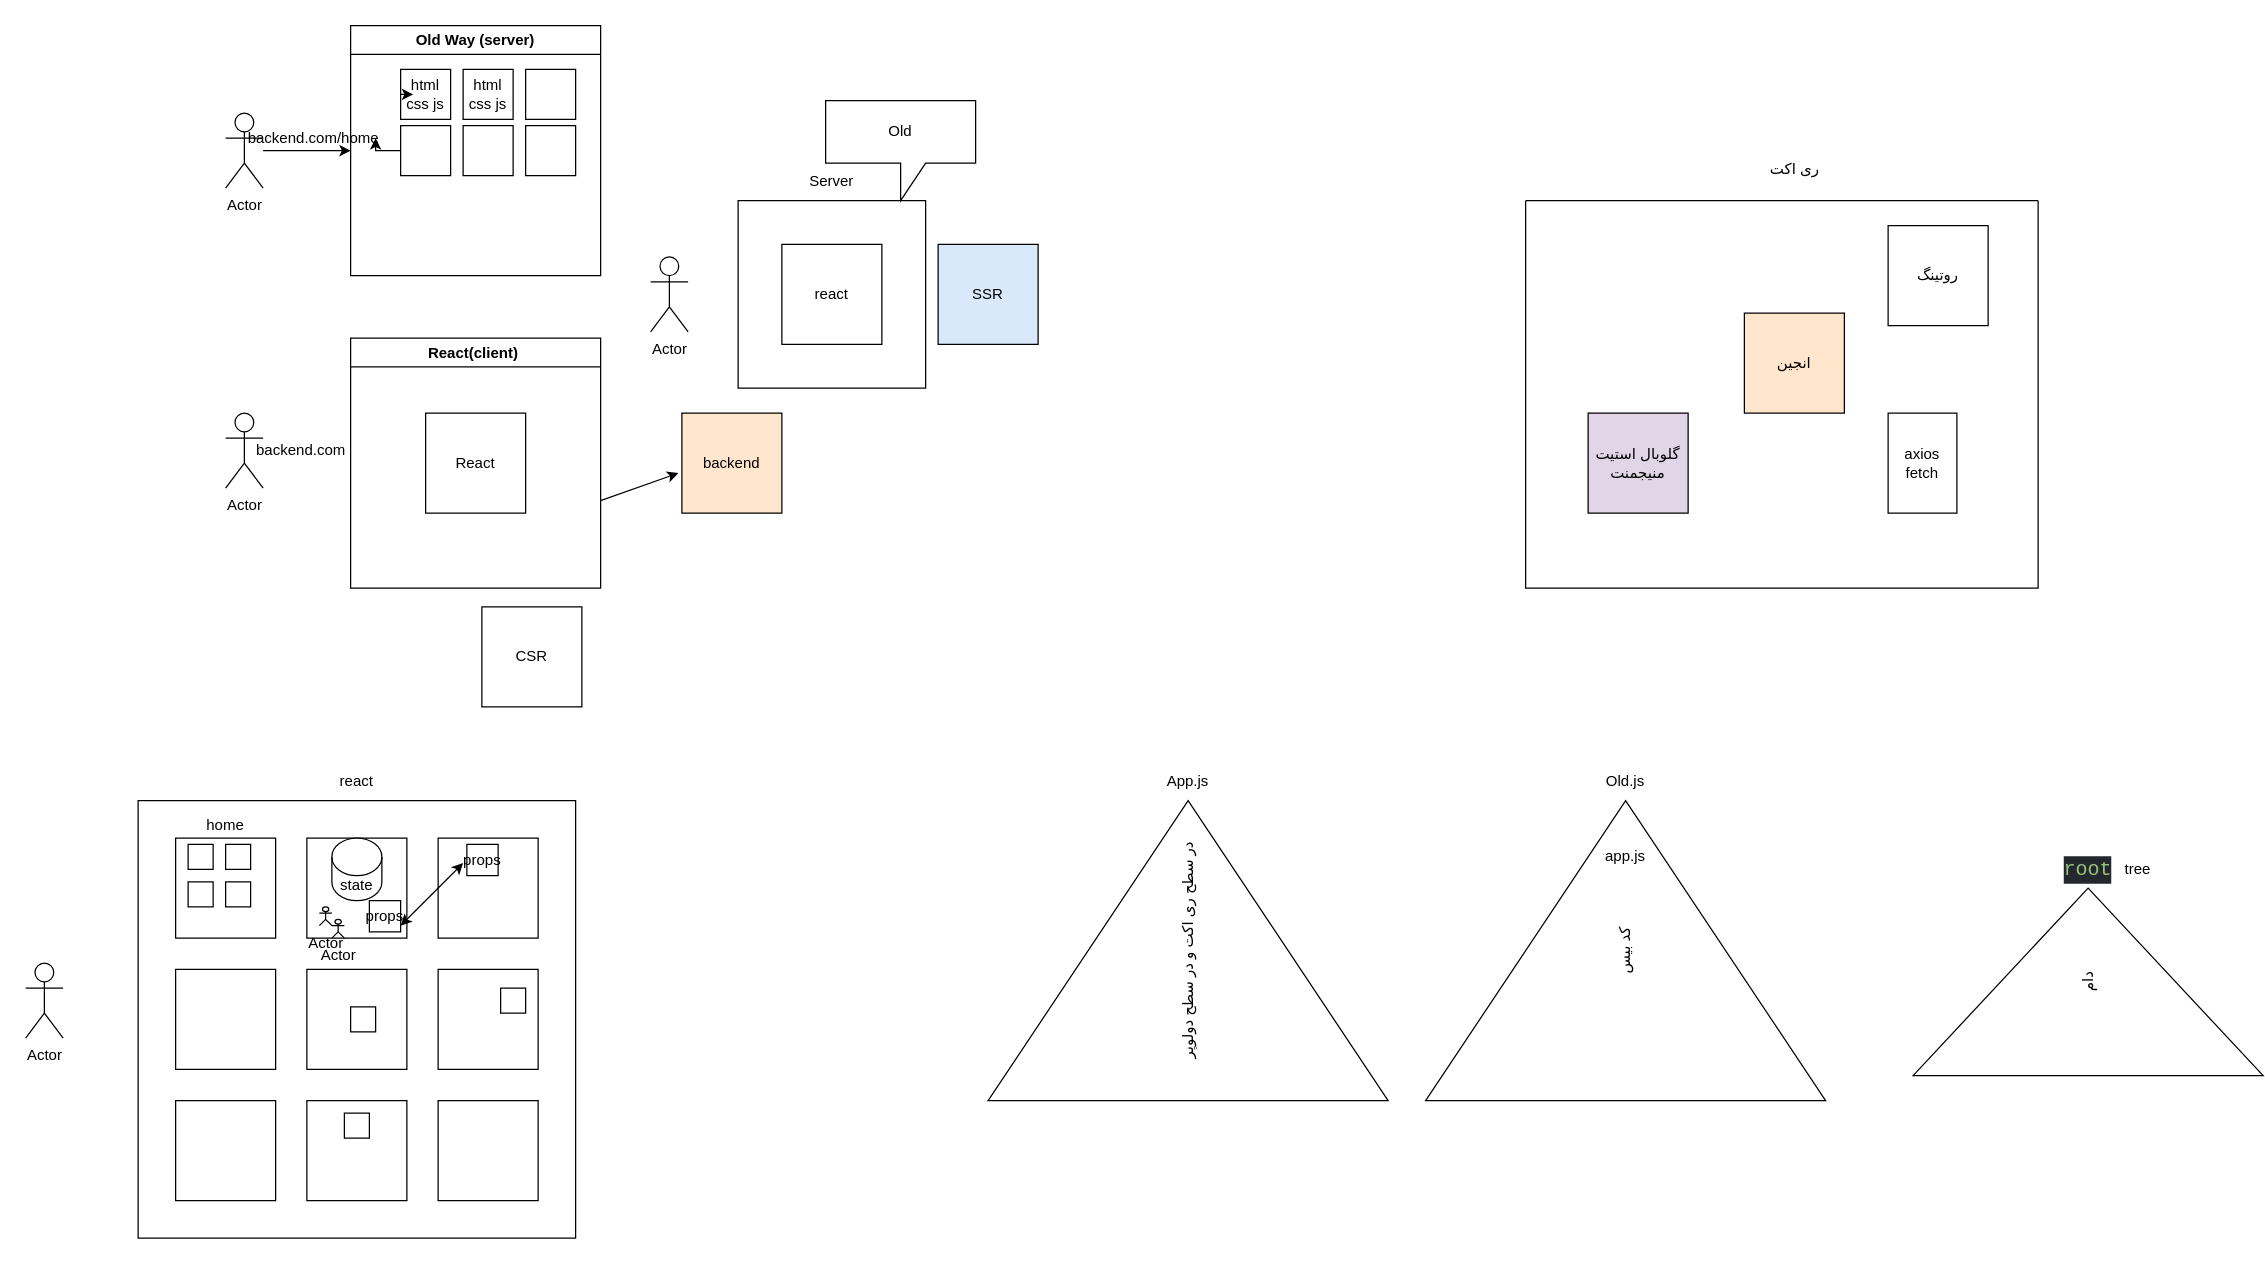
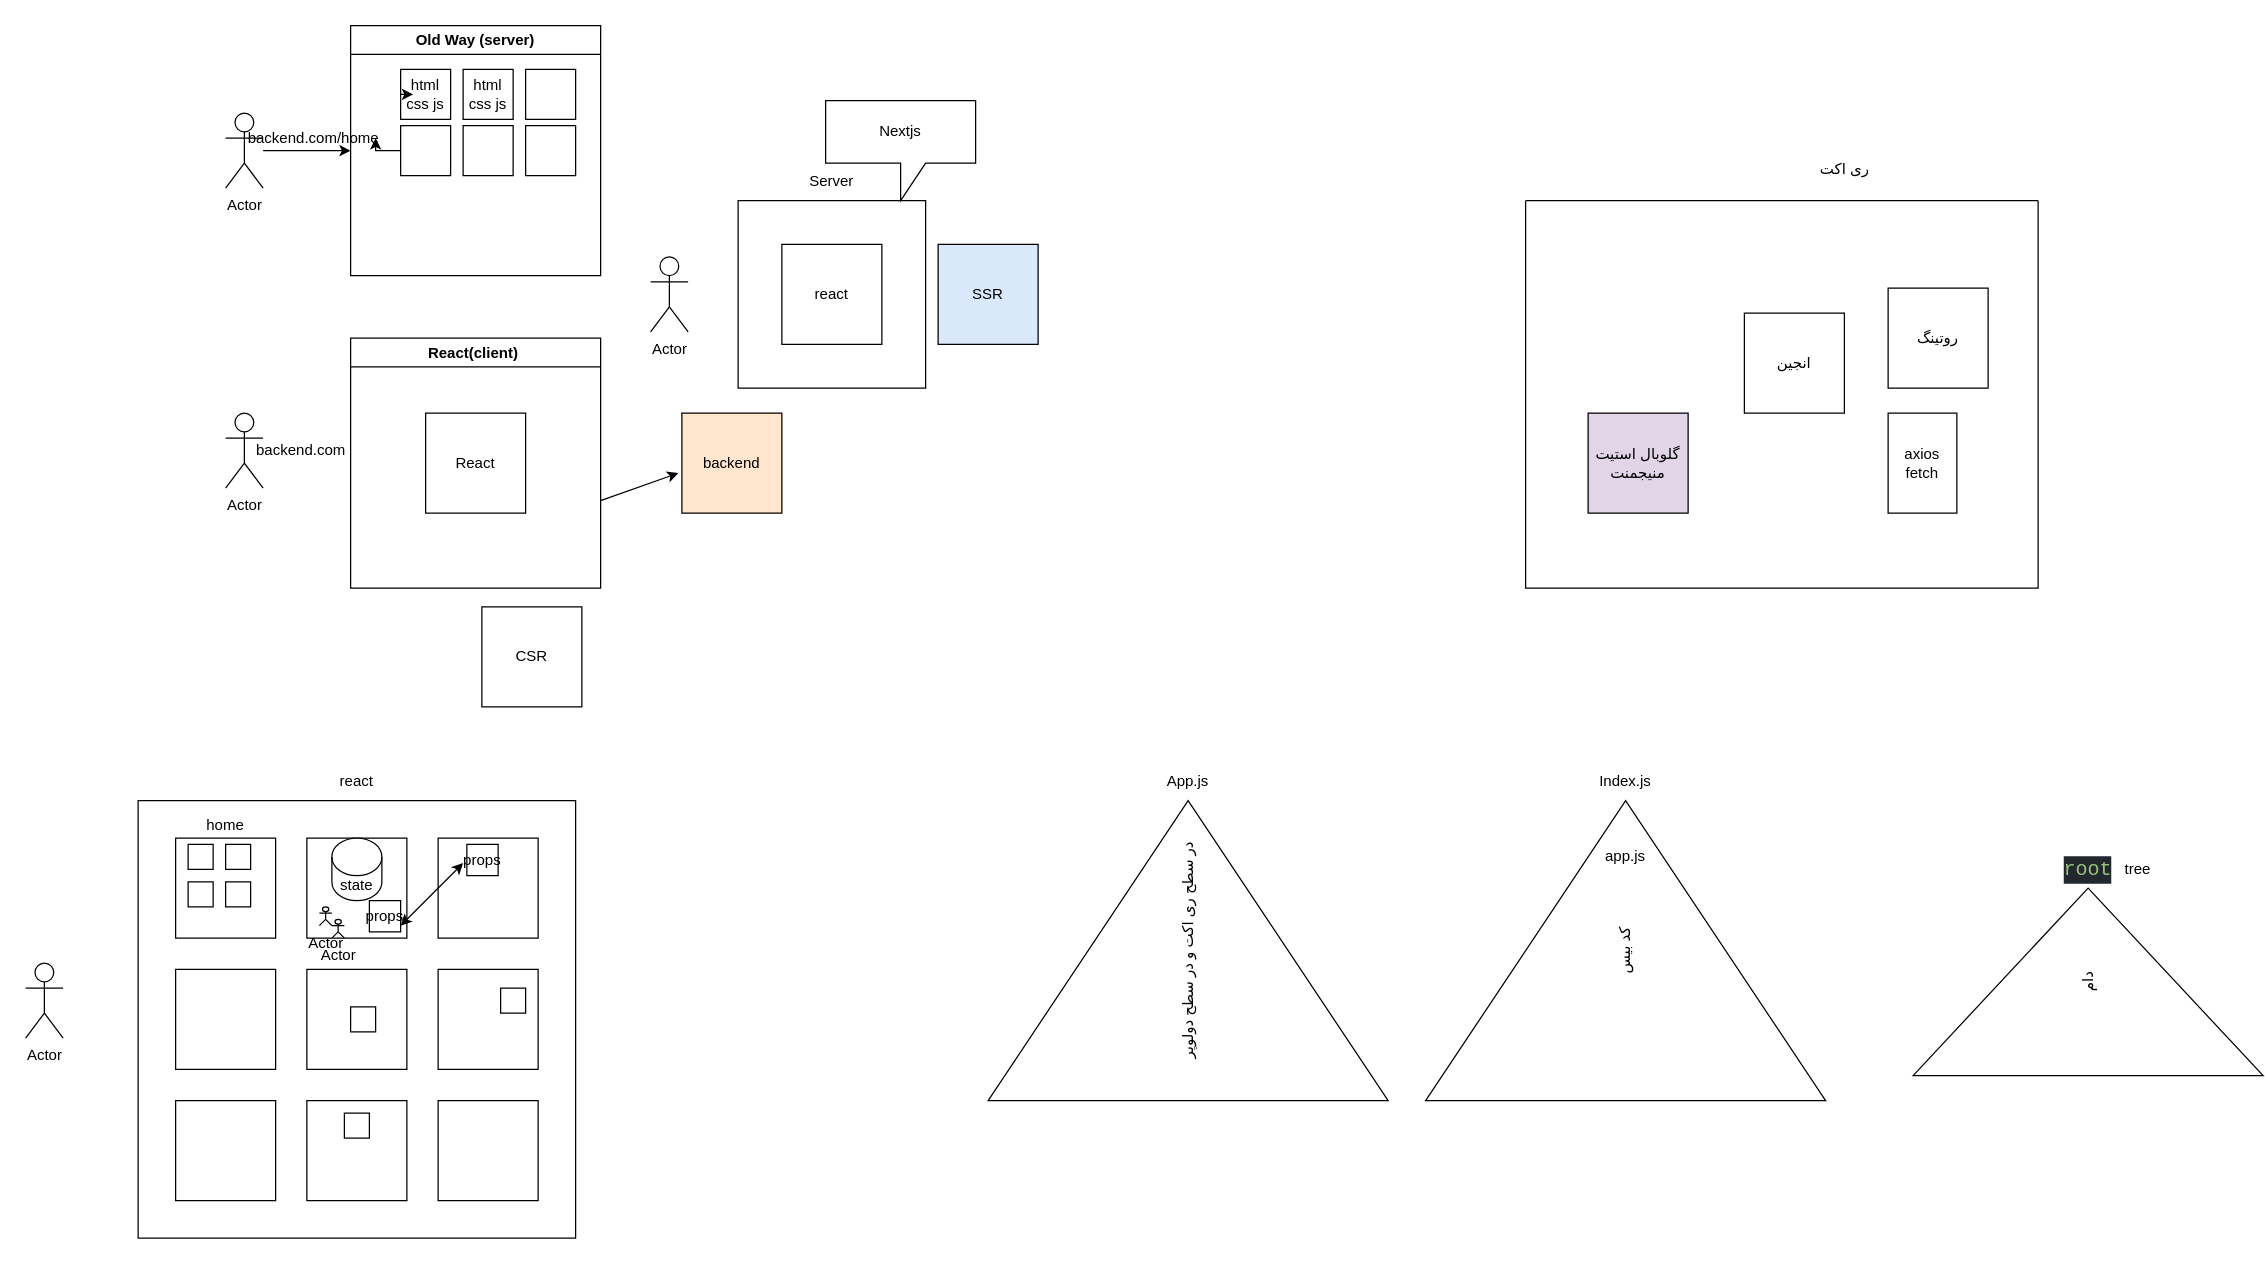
- <mxCell id="22" value="Old" style="shape=callout;whiteSpace=wrap;html=1;perimeter=calloutPerimeter;" vertex="1" parent="1"><mxGeometry x="660" y="80" width="120" height="80" as="geometry" /></mxCell>
+ <mxCell id="22" value="Nextjs" style="shape=callout;whiteSpace=wrap;html=1;perimeter=calloutPerimeter;" vertex="1" parent="1"><mxGeometry x="660" y="80" width="120" height="80" as="geometry" /></mxCell>
- <mxCell id="32" value="ری اکت" style="text;html=1;align=center;verticalAlign=middle;resizable=0;points=[];autosize=1;strokeColor=none;fillColor=none;" vertex="1" parent="1"><mxGeometry x="1405" y="120" width="60" height="30" as="geometry" /></mxCell>
+ <mxCell id="32" value="ری اکت" style="text;html=1;align=center;verticalAlign=middle;resizable=0;points=[];autosize=1;strokeColor=none;fillColor=none;" vertex="1" parent="1"><mxGeometry x="1445" y="120" width="60" height="30" as="geometry" /></mxCell>
- <mxCell id="31" value="روتینگ" style="whiteSpace=wrap;html=1;aspect=fixed;" vertex="1" parent="27"><mxGeometry x="290" y="20" width="80" height="80" as="geometry" /></mxCell>
+ <mxCell id="31" value="روتینگ" style="whiteSpace=wrap;html=1;aspect=fixed;" vertex="1" parent="27"><mxGeometry x="290" y="70" width="80" height="80" as="geometry" /></mxCell>
- <mxCell id="28" value="انجین" style="whiteSpace=wrap;html=1;aspect=fixed;fillColor=#ffe6cc;" vertex="1" parent="27"><mxGeometry x="175" y="90" width="80" height="80" as="geometry" /></mxCell>
+ <mxCell id="28" value="انجین" style="whiteSpace=wrap;html=1;aspect=fixed;" vertex="1" parent="27"><mxGeometry x="175" y="90" width="80" height="80" as="geometry" /></mxCell>
- <mxCell id="34" value="Old.js" style="text;html=1;strokeColor=none;fillColor=none;align=center;verticalAlign=middle;whiteSpace=wrap;rounded=0;" vertex="1" parent="1"><mxGeometry x="1270" y="610" width="60" height="30" as="geometry" /></mxCell>
+ <mxCell id="34" value="Index.js" style="text;html=1;strokeColor=none;fillColor=none;align=center;verticalAlign=middle;whiteSpace=wrap;rounded=0;" vertex="1" parent="1"><mxGeometry x="1270" y="610" width="60" height="30" as="geometry" /></mxCell>
